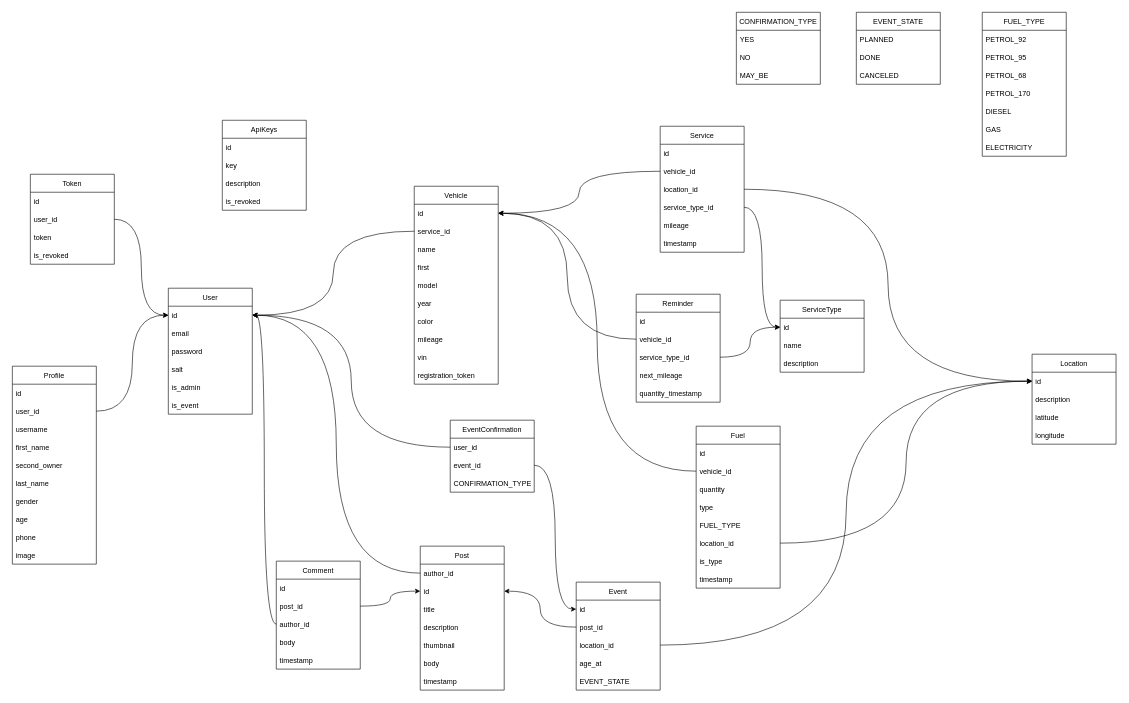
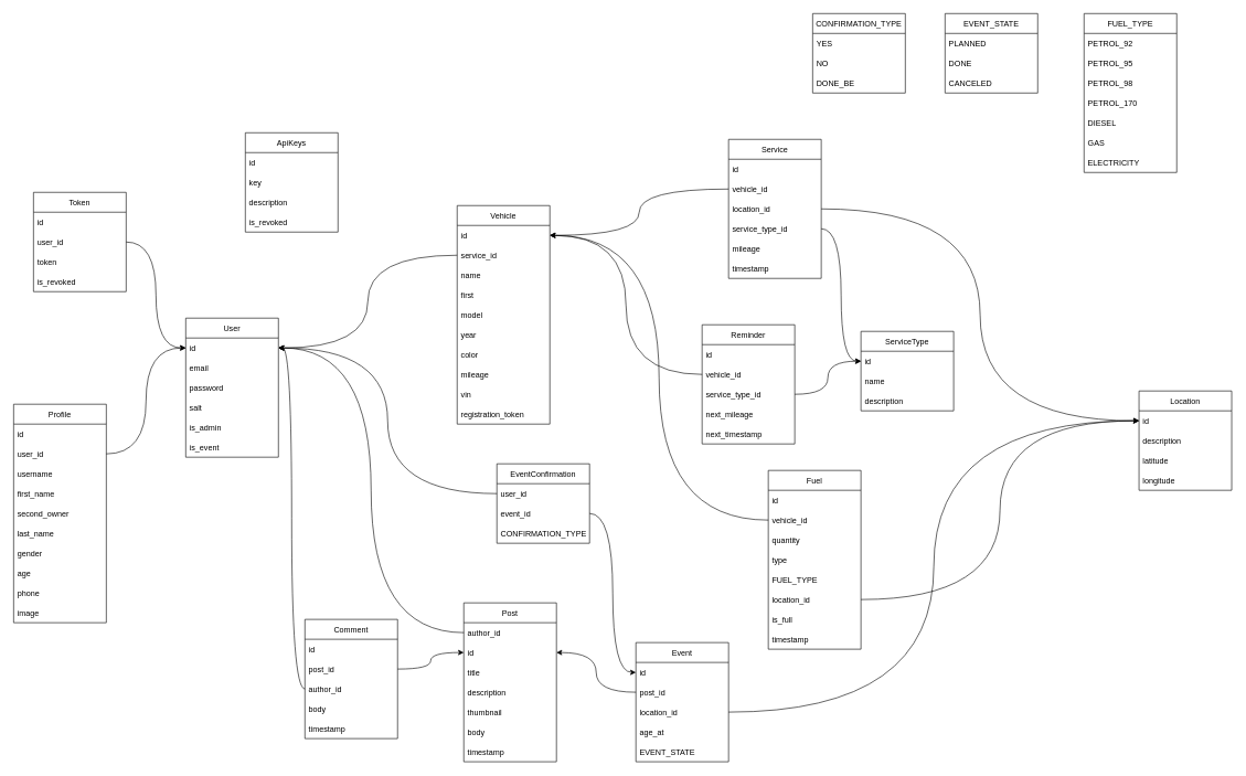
- <mxCell id="78" value="MAY_BE" style="text;strokeColor=none;fillColor=none;align=left;verticalAlign=middle;spacingLeft=4;spacingRight=4;overflow=hidden;points=[[0,0.5],[1,0.5]];portConstraint=eastwest;rotatable=0;" parent="75" vertex="1"><mxGeometry y="90" width="140" height="30" as="geometry" /></mxCell>
+ <mxCell id="78" value="DONE_BE" style="text;strokeColor=none;fillColor=none;align=left;verticalAlign=middle;spacingLeft=4;spacingRight=4;overflow=hidden;points=[[0,0.5],[1,0.5]];portConstraint=eastwest;rotatable=0;" parent="75" vertex="1"><mxGeometry y="90" width="140" height="30" as="geometry" /></mxCell>
- <mxCell id="98" value="PETROL_68" style="text;strokeColor=none;fillColor=none;align=left;verticalAlign=middle;spacingLeft=4;spacingRight=4;overflow=hidden;points=[[0,0.5],[1,0.5]];portConstraint=eastwest;rotatable=0;" parent="95" vertex="1"><mxGeometry y="90" width="140" height="30" as="geometry" /></mxCell>
+ <mxCell id="98" value="PETROL_98" style="text;strokeColor=none;fillColor=none;align=left;verticalAlign=middle;spacingLeft=4;spacingRight=4;overflow=hidden;points=[[0,0.5],[1,0.5]];portConstraint=eastwest;rotatable=0;" parent="95" vertex="1"><mxGeometry y="90" width="140" height="30" as="geometry" /></mxCell>
- <mxCell id="33" value="quantity_timestamp" style="text;strokeColor=none;fillColor=none;align=left;verticalAlign=middle;spacingLeft=4;spacingRight=4;overflow=hidden;points=[[0,0.5],[1,0.5]];portConstraint=eastwest;rotatable=0;" parent="28" vertex="1"><mxGeometry y="150" width="140" height="30" as="geometry" /></mxCell>
+ <mxCell id="33" value="next_timestamp" style="text;strokeColor=none;fillColor=none;align=left;verticalAlign=middle;spacingLeft=4;spacingRight=4;overflow=hidden;points=[[0,0.5],[1,0.5]];portConstraint=eastwest;rotatable=0;" parent="28" vertex="1"><mxGeometry y="150" width="140" height="30" as="geometry" /></mxCell>
- <mxCell id="90" value="is_type" style="text;strokeColor=none;fillColor=none;align=left;verticalAlign=middle;spacingLeft=4;spacingRight=4;overflow=hidden;points=[[0,0.5],[1,0.5]];portConstraint=eastwest;rotatable=0;" parent="83" vertex="1"><mxGeometry y="210" width="140" height="30" as="geometry" /></mxCell>
+ <mxCell id="90" value="is_full" style="text;strokeColor=none;fillColor=none;align=left;verticalAlign=middle;spacingLeft=4;spacingRight=4;overflow=hidden;points=[[0,0.5],[1,0.5]];portConstraint=eastwest;rotatable=0;" parent="83" vertex="1"><mxGeometry y="210" width="140" height="30" as="geometry" /></mxCell>
